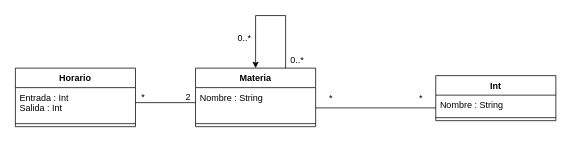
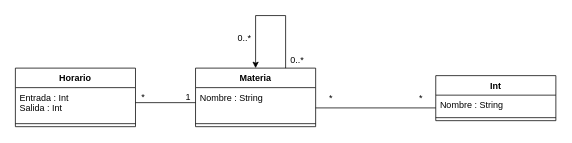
- <mxCell id="16" value="2" style="text;html=1;align=center;verticalAlign=middle;resizable=0;points=[];autosize=1;strokeColor=none;fillColor=none;" vertex="1" parent="1"><mxGeometry x="240" y="119" width="20" height="20" as="geometry" /></mxCell>
+ <mxCell id="16" value="1" style="text;html=1;align=center;verticalAlign=middle;resizable=0;points=[];autosize=1;strokeColor=none;fillColor=none;" vertex="1" parent="1"><mxGeometry x="240" y="119" width="20" height="20" as="geometry" /></mxCell>
